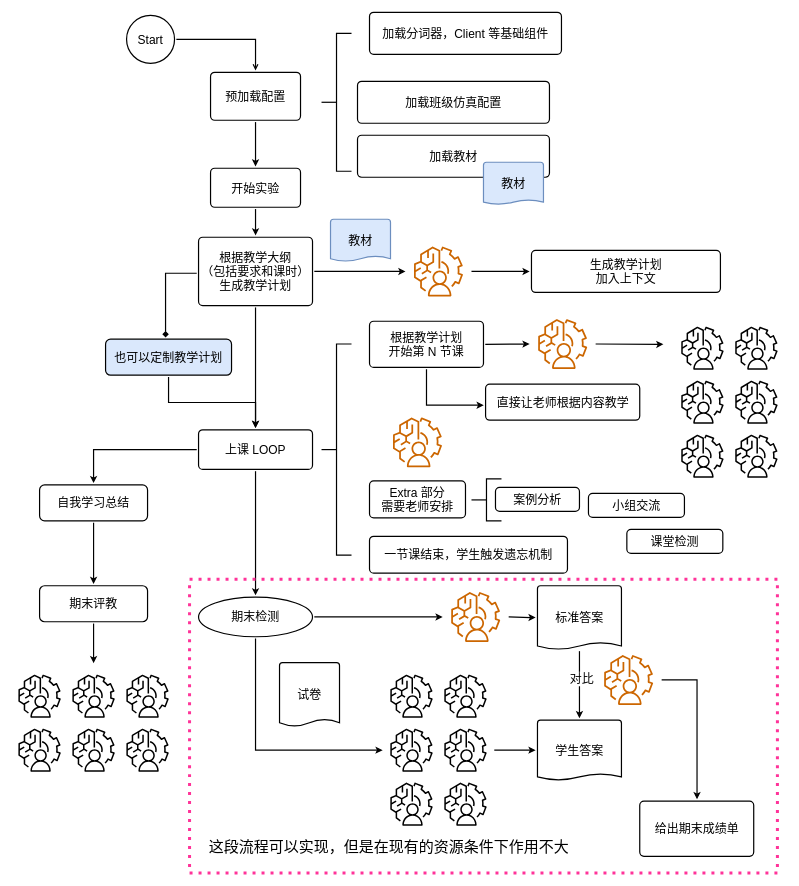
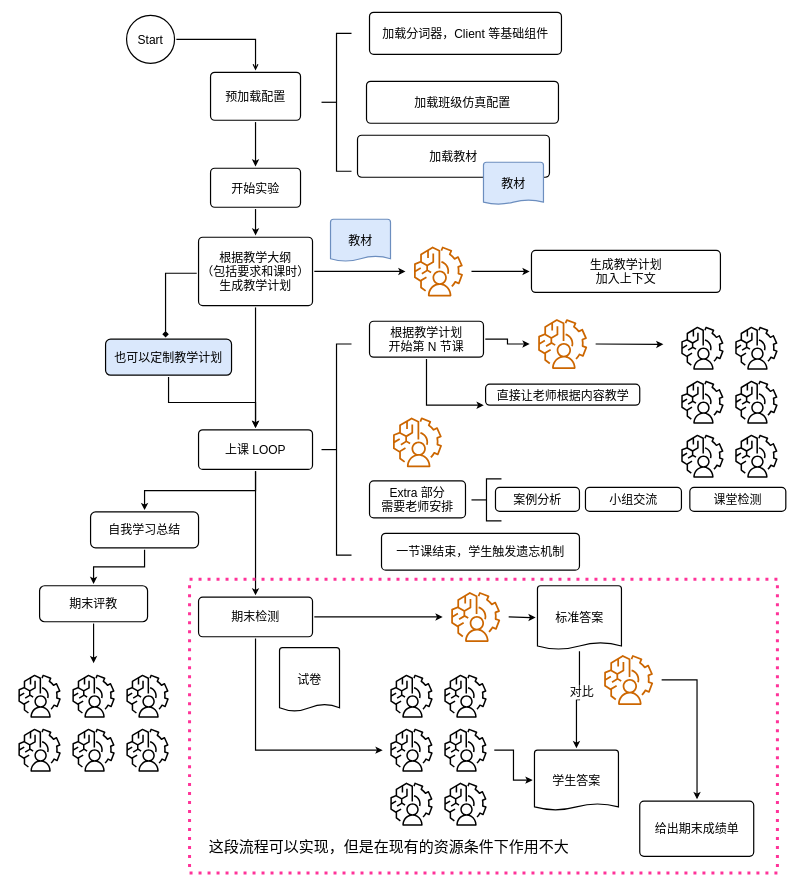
- <mxCell id="8" value="加载班级仿真配置" style="rounded=1;whiteSpace=wrap;html=1;absoluteArcSize=1;arcSize=14;strokeWidth=2;strokeColor=default;align=center;verticalAlign=middle;fontFamily=Helvetica;fontSize=20;fontColor=default;fillColor=default;" parent="1" vertex="1"><mxGeometry x="595" y="135" width="320" height="70" as="geometry" /></mxCell>
+ <mxCell id="8" value="加载班级仿真配置" style="rounded=1;whiteSpace=wrap;html=1;absoluteArcSize=1;arcSize=14;strokeWidth=2;strokeColor=default;align=center;verticalAlign=middle;fontFamily=Helvetica;fontSize=20;fontColor=default;fillColor=default;" parent="1" vertex="1"><mxGeometry x="610" y="135" width="320" height="70" as="geometry" /></mxCell>
- <mxCell id="27" value="根据教学计划&lt;br&gt;开始第 N 节课" style="rounded=1;whiteSpace=wrap;html=1;absoluteArcSize=1;arcSize=14;strokeWidth=2;strokeColor=default;align=center;verticalAlign=middle;fontFamily=Helvetica;fontSize=20;fontColor=default;fillColor=default;" parent="1" vertex="1"><mxGeometry x="615" y="535" width="190" height="77" as="geometry" /></mxCell>
+ <mxCell id="27" value="根据教学计划&lt;br&gt;开始第 N 节课" style="rounded=1;whiteSpace=wrap;html=1;absoluteArcSize=1;arcSize=14;strokeWidth=2;strokeColor=default;align=center;verticalAlign=middle;fontFamily=Helvetica;fontSize=20;fontColor=default;fillColor=default;" parent="1" vertex="1"><mxGeometry x="615" y="535" width="190" height="60" as="geometry" /></mxCell>
- <mxCell id="36" value="直接让老师根据内容教学" style="rounded=1;whiteSpace=wrap;html=1;absoluteArcSize=1;arcSize=14;strokeWidth=2;strokeColor=default;align=center;verticalAlign=middle;fontFamily=Helvetica;fontSize=20;fontColor=default;fillColor=default;" parent="1" vertex="1"><mxGeometry x="808.5" y="640" width="257" height="60" as="geometry" /></mxCell>
+ <mxCell id="36" value="直接让老师根据内容教学" style="rounded=1;whiteSpace=wrap;html=1;absoluteArcSize=1;arcSize=14;strokeWidth=2;strokeColor=default;align=center;verticalAlign=middle;fontFamily=Helvetica;fontSize=20;fontColor=default;fillColor=default;" parent="1" vertex="1"><mxGeometry x="808.5" y="640" width="257" height="35" as="geometry" /></mxCell>
- <mxCell id="77" value="自我学习总结" style="whiteSpace=wrap;html=1;fontSize=20;rounded=1;arcSize=14;strokeWidth=2;fontStyle=0" vertex="1" parent="1"><mxGeometry x="65" y="807.88" width="180" height="60" as="geometry" /></mxCell>
+ <mxCell id="77" value="自我学习总结" style="whiteSpace=wrap;html=1;fontSize=20;rounded=1;arcSize=14;strokeWidth=2;fontStyle=0" vertex="1" parent="1"><mxGeometry x="150" y="852.88" width="180" height="60" as="geometry" /></mxCell>
- <mxCell id="39" value="小组交流" style="rounded=1;whiteSpace=wrap;html=1;absoluteArcSize=1;arcSize=14;strokeWidth=2;strokeColor=default;align=center;verticalAlign=middle;fontFamily=Helvetica;fontSize=20;fontColor=default;fillColor=default;" parent="1" vertex="1"><mxGeometry x="980" y="822" width="160" height="40" as="geometry" /></mxCell>
+ <mxCell id="39" value="小组交流" style="rounded=1;whiteSpace=wrap;html=1;absoluteArcSize=1;arcSize=14;strokeWidth=2;strokeColor=default;align=center;verticalAlign=middle;fontFamily=Helvetica;fontSize=20;fontColor=default;fillColor=default;" parent="1" vertex="1"><mxGeometry x="975" y="812" width="160" height="40" as="geometry" /></mxCell>
- <mxCell id="41" value="课堂检测" style="rounded=1;whiteSpace=wrap;html=1;absoluteArcSize=1;arcSize=14;strokeWidth=2;strokeColor=default;align=center;verticalAlign=middle;fontFamily=Helvetica;fontSize=20;fontColor=default;fillColor=default;" parent="1" vertex="1"><mxGeometry x="1044" y="882" width="160" height="40" as="geometry" /></mxCell>
+ <mxCell id="41" value="课堂检测" style="rounded=1;whiteSpace=wrap;html=1;absoluteArcSize=1;arcSize=14;strokeWidth=2;strokeColor=default;align=center;verticalAlign=middle;fontFamily=Helvetica;fontSize=20;fontColor=default;fillColor=default;" parent="1" vertex="1"><mxGeometry x="1149" y="812" width="160" height="40" as="geometry" /></mxCell>
- <mxCell id="43" value="一节课结束，学生触发遗忘机制" style="rounded=1;whiteSpace=wrap;html=1;absoluteArcSize=1;arcSize=14;strokeWidth=2;strokeColor=default;align=center;verticalAlign=middle;fontFamily=Helvetica;fontSize=20;fontColor=default;fillColor=default;" parent="1" vertex="1"><mxGeometry x="615" y="893.5" width="330" height="61.5" as="geometry" /></mxCell>
+ <mxCell id="43" value="一节课结束，学生触发遗忘机制" style="rounded=1;whiteSpace=wrap;html=1;absoluteArcSize=1;arcSize=14;strokeWidth=2;strokeColor=default;align=center;verticalAlign=middle;fontFamily=Helvetica;fontSize=20;fontColor=default;fillColor=default;" parent="1" vertex="1"><mxGeometry x="635" y="888.5" width="330" height="61.5" as="geometry" /></mxCell>
- <mxCell id="46" value="期末检测" style="ellipse;whiteSpace=wrap;html=1;absoluteArcSize=1;arcSize=14;strokeWidth=2;strokeColor=default;align=center;verticalAlign=middle;fontFamily=Helvetica;fontSize=20;fontColor=default;fillColor=default;" parent="1" vertex="1"><mxGeometry x="330" y="995" width="190" height="66" as="geometry" /></mxCell>
+ <mxCell id="46" value="期末检测" style="rounded=1;whiteSpace=wrap;html=1;absoluteArcSize=1;arcSize=14;strokeWidth=2;strokeColor=default;align=center;verticalAlign=middle;fontFamily=Helvetica;fontSize=20;fontColor=default;fillColor=default;" parent="1" vertex="1"><mxGeometry x="330" y="995" width="190" height="66" as="geometry" /></mxCell>
- <mxCell id="56" value="试卷" style="strokeWidth=2;html=1;shape=mxgraph.flowchart.document2;whiteSpace=wrap;size=0.107;rounded=1;strokeColor=default;align=center;verticalAlign=middle;fontFamily=Helvetica;fontSize=20;fontColor=default;fillColor=default;" parent="1" vertex="1"><mxGeometry x="465" y="1104" width="100" height="106" as="geometry" /></mxCell>
+ <mxCell id="56" value="试卷" style="strokeWidth=2;html=1;shape=mxgraph.flowchart.document2;whiteSpace=wrap;size=0.107;rounded=1;strokeColor=default;align=center;verticalAlign=middle;fontFamily=Helvetica;fontSize=20;fontColor=default;fillColor=default;" parent="1" vertex="1"><mxGeometry x="465" y="1079" width="100" height="106" as="geometry" /></mxCell>
- <mxCell id="60" value="学生答案" style="strokeWidth=2;html=1;shape=mxgraph.flowchart.document2;whiteSpace=wrap;size=0.107;rounded=1;strokeColor=default;align=center;verticalAlign=middle;fontFamily=Helvetica;fontSize=20;fontColor=default;fillColor=default;" parent="1" vertex="1"><mxGeometry x="895" y="1200" width="140" height="100" as="geometry" /></mxCell>
+ <mxCell id="60" value="学生答案" style="strokeWidth=2;html=1;shape=mxgraph.flowchart.document2;whiteSpace=wrap;size=0.107;rounded=1;strokeColor=default;align=center;verticalAlign=middle;fontFamily=Helvetica;fontSize=20;fontColor=default;fillColor=default;" parent="1" vertex="1"><mxGeometry x="890" y="1250" width="140" height="100" as="geometry" /></mxCell>
